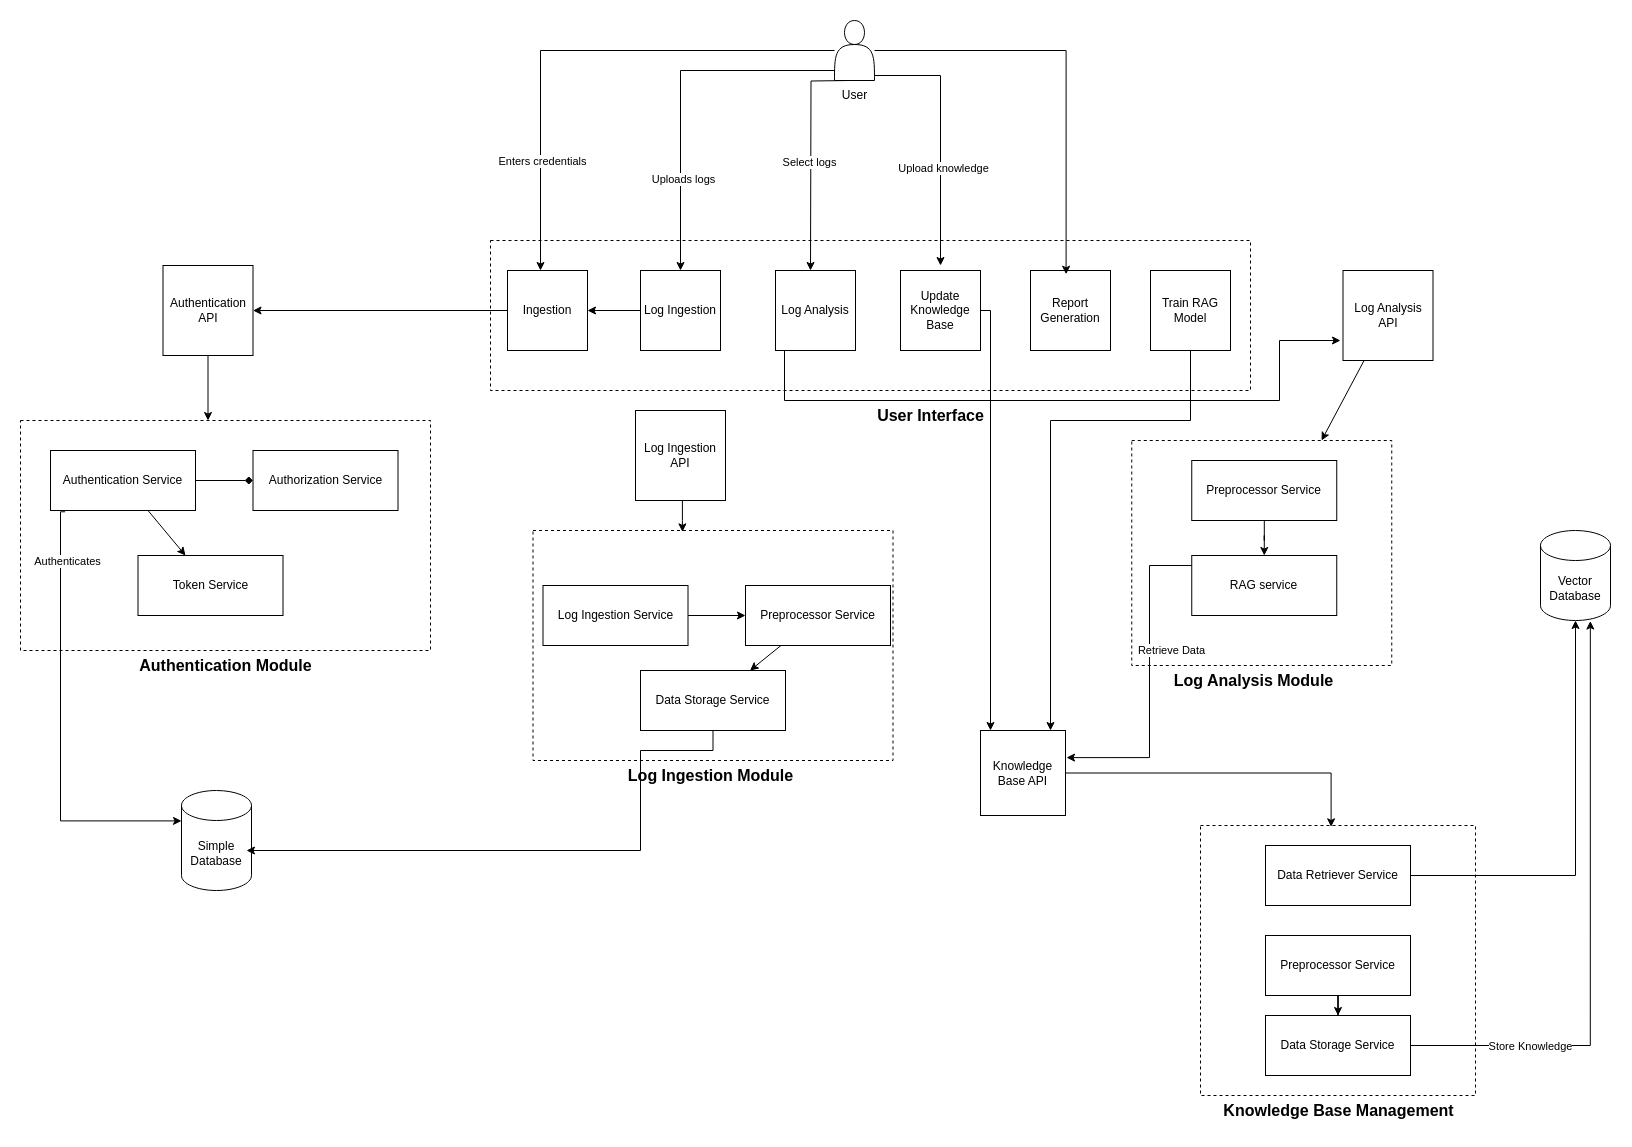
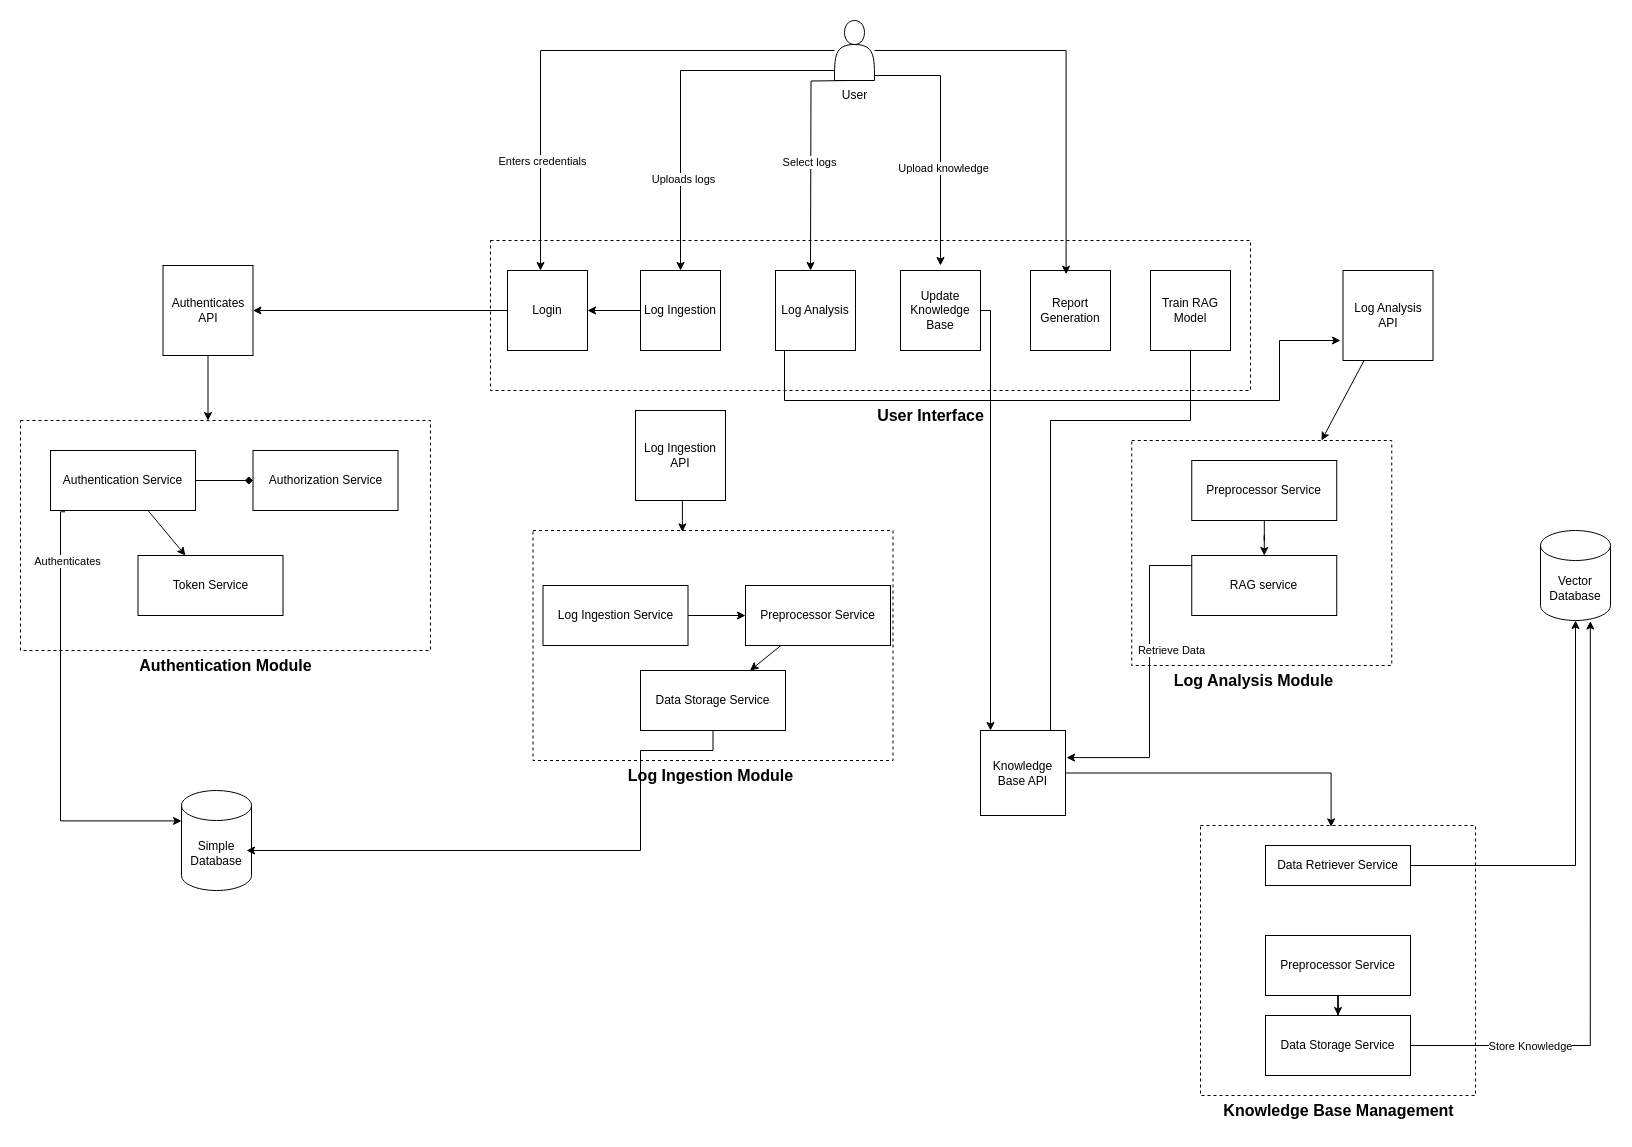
- <mxCell id="12" value="Authentication API" style="whiteSpace=wrap;html=1;aspect=fixed;" parent="1" vertex="1"><mxGeometry x="162.5" y="265" width="90" height="90" as="geometry" /></mxCell>
+ <mxCell id="12" value="Authenticates API" style="whiteSpace=wrap;html=1;aspect=fixed;" parent="1" vertex="1"><mxGeometry x="162.5" y="265" width="90" height="90" as="geometry" /></mxCell>
- <mxCell id="24" value="Ingestion" style="whiteSpace=wrap;html=1;aspect=fixed;" parent="1" vertex="1"><mxGeometry x="507" y="270" width="80" height="80" as="geometry" /></mxCell>
+ <mxCell id="24" value="Login" style="whiteSpace=wrap;html=1;aspect=fixed;" parent="1" vertex="1"><mxGeometry x="507" y="270" width="80" height="80" as="geometry" /></mxCell>
- <mxCell id="65" style="edgeStyle=orthogonalEdgeStyle;rounded=0;orthogonalLoop=1;jettySize=auto;html=1;" edge="1" parent="1" source="66" target="54"><mxGeometry relative="1" as="geometry"><Array as="points"><mxPoint x="1190" y="420" /><mxPoint x="1050" y="420" /></Array></mxGeometry></mxCell>
+ <mxCell id="65" style="edgeStyle=orthogonalEdgeStyle;rounded=0;orthogonalLoop=1;jettySize=auto;html=1;endArrow=none;" edge="1" parent="1" source="66" target="54"><mxGeometry relative="1" as="geometry"><Array as="points"><mxPoint x="1190" y="420" /><mxPoint x="1050" y="420" /></Array></mxGeometry></mxCell>
- <mxCell id="50" value="Data Retriever Service" style="rounded=0;whiteSpace=wrap;html=1;" parent="1" vertex="1"><mxGeometry x="1265" y="845" width="145" height="60" as="geometry" /></mxCell>
+ <mxCell id="50" value="Data Retriever Service" style="rounded=0;whiteSpace=wrap;html=1;" parent="1" vertex="1"><mxGeometry x="1265" y="845" width="145" height="40" as="geometry" /></mxCell>
